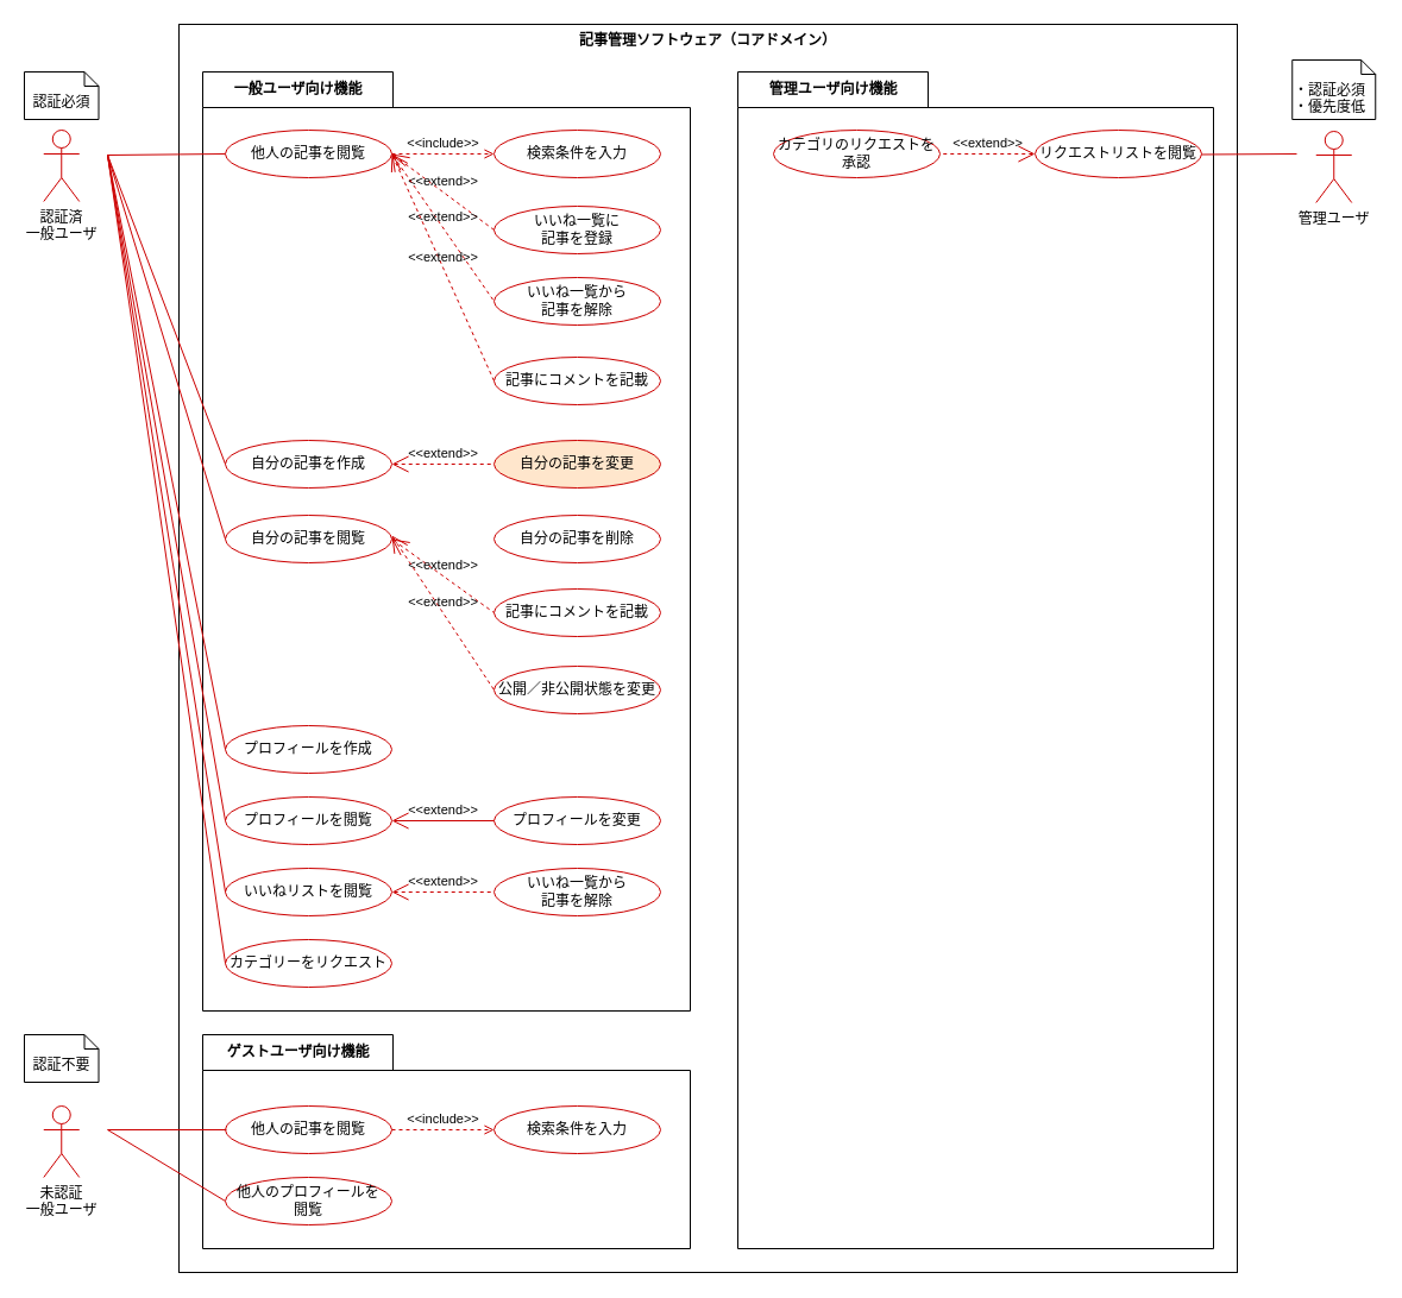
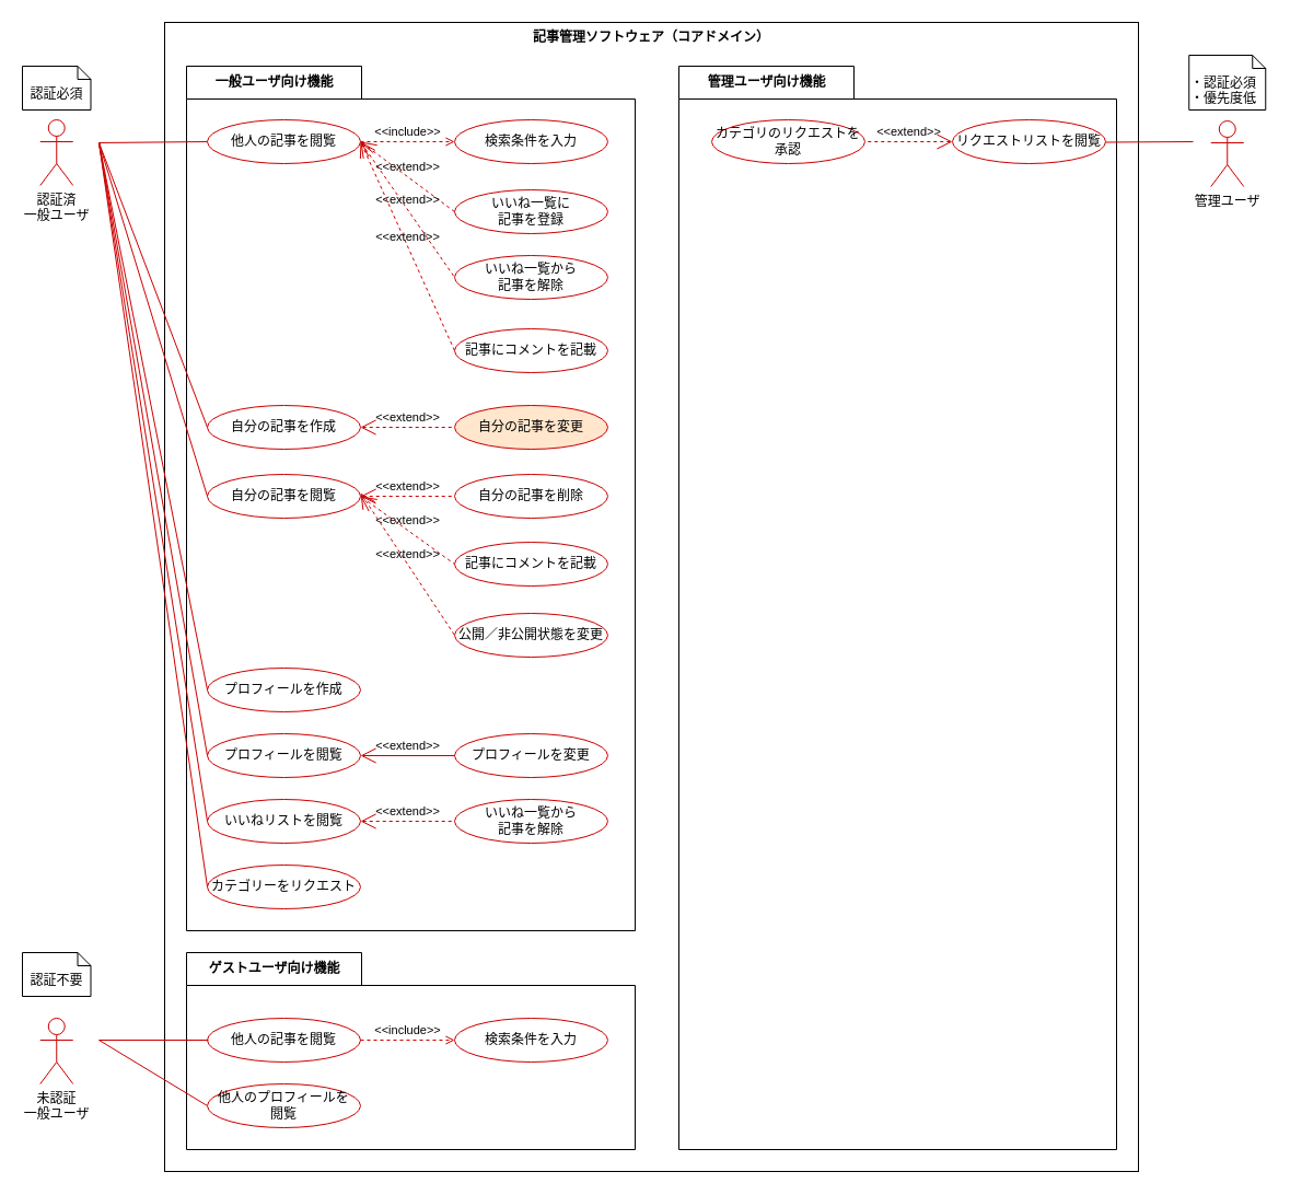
+ <mxCell id="36" value="&amp;lt;&amp;lt;extend&amp;gt;&amp;gt;" style="edgeStyle=none;html=1;startArrow=open;endArrow=none;startSize=12;verticalAlign=bottom;dashed=1;labelBackgroundColor=none;exitX=1;exitY=0.5;exitDx=0;exitDy=0;entryX=0;entryY=0.5;entryDx=0;entryDy=0;strokeColor=#CC0000;" parent="1" source="33" target="8" edge="1"><mxGeometry width="160" relative="1" as="geometry"><mxPoint x="350" y="452.58" as="sourcePoint" /><mxPoint x="420" y="452.58" as="targetPoint" /></mxGeometry></mxCell>
